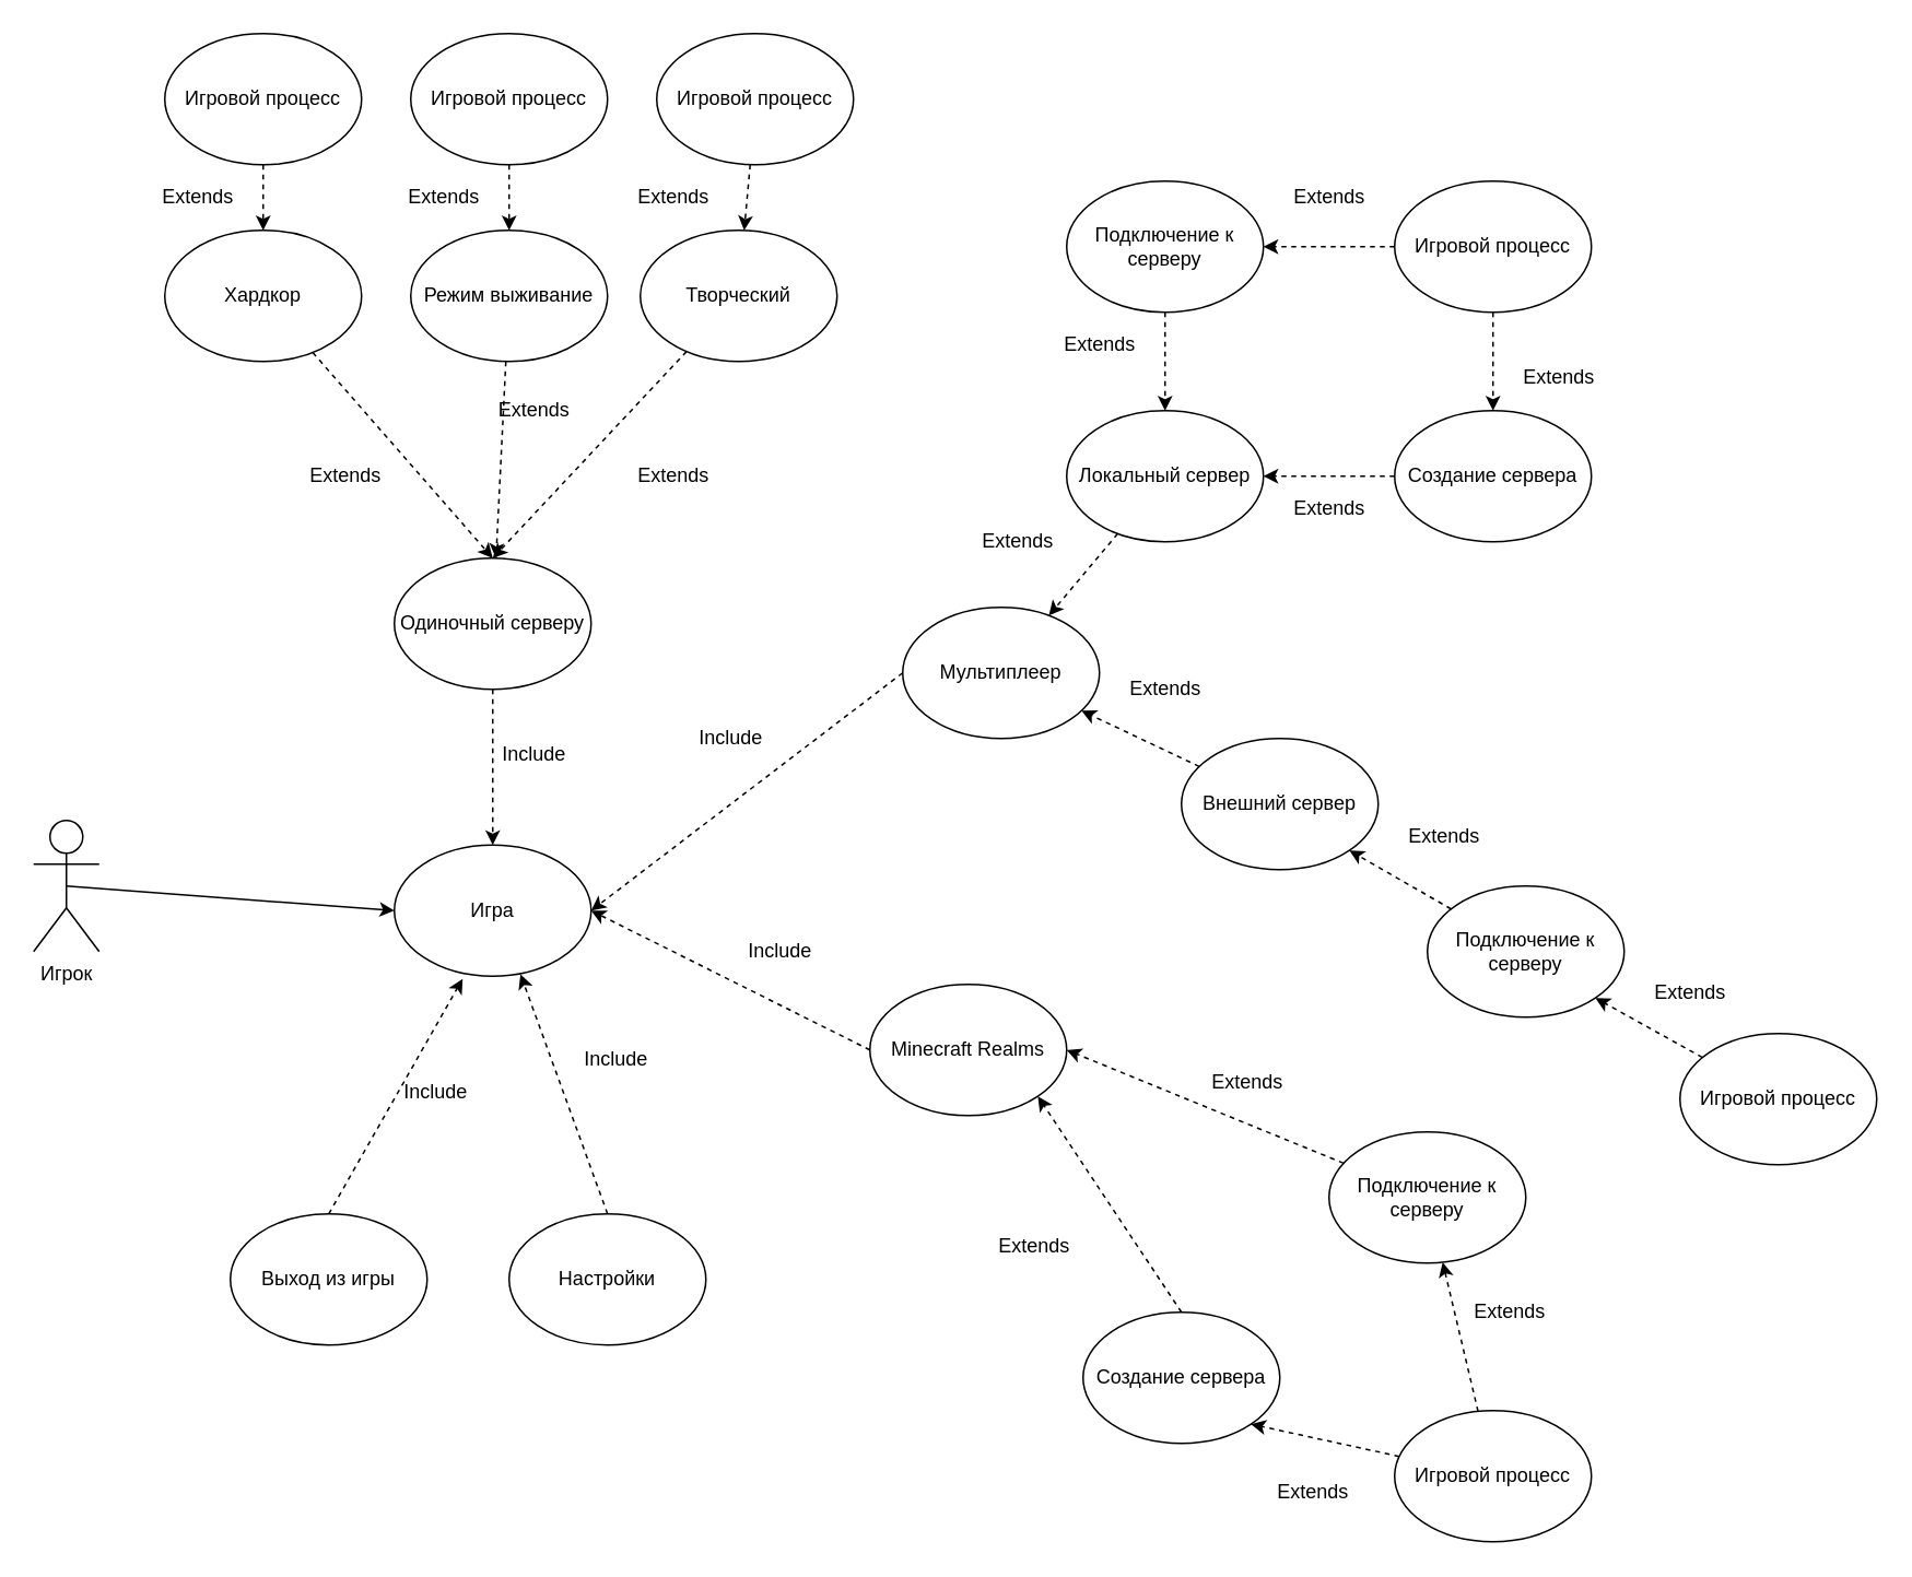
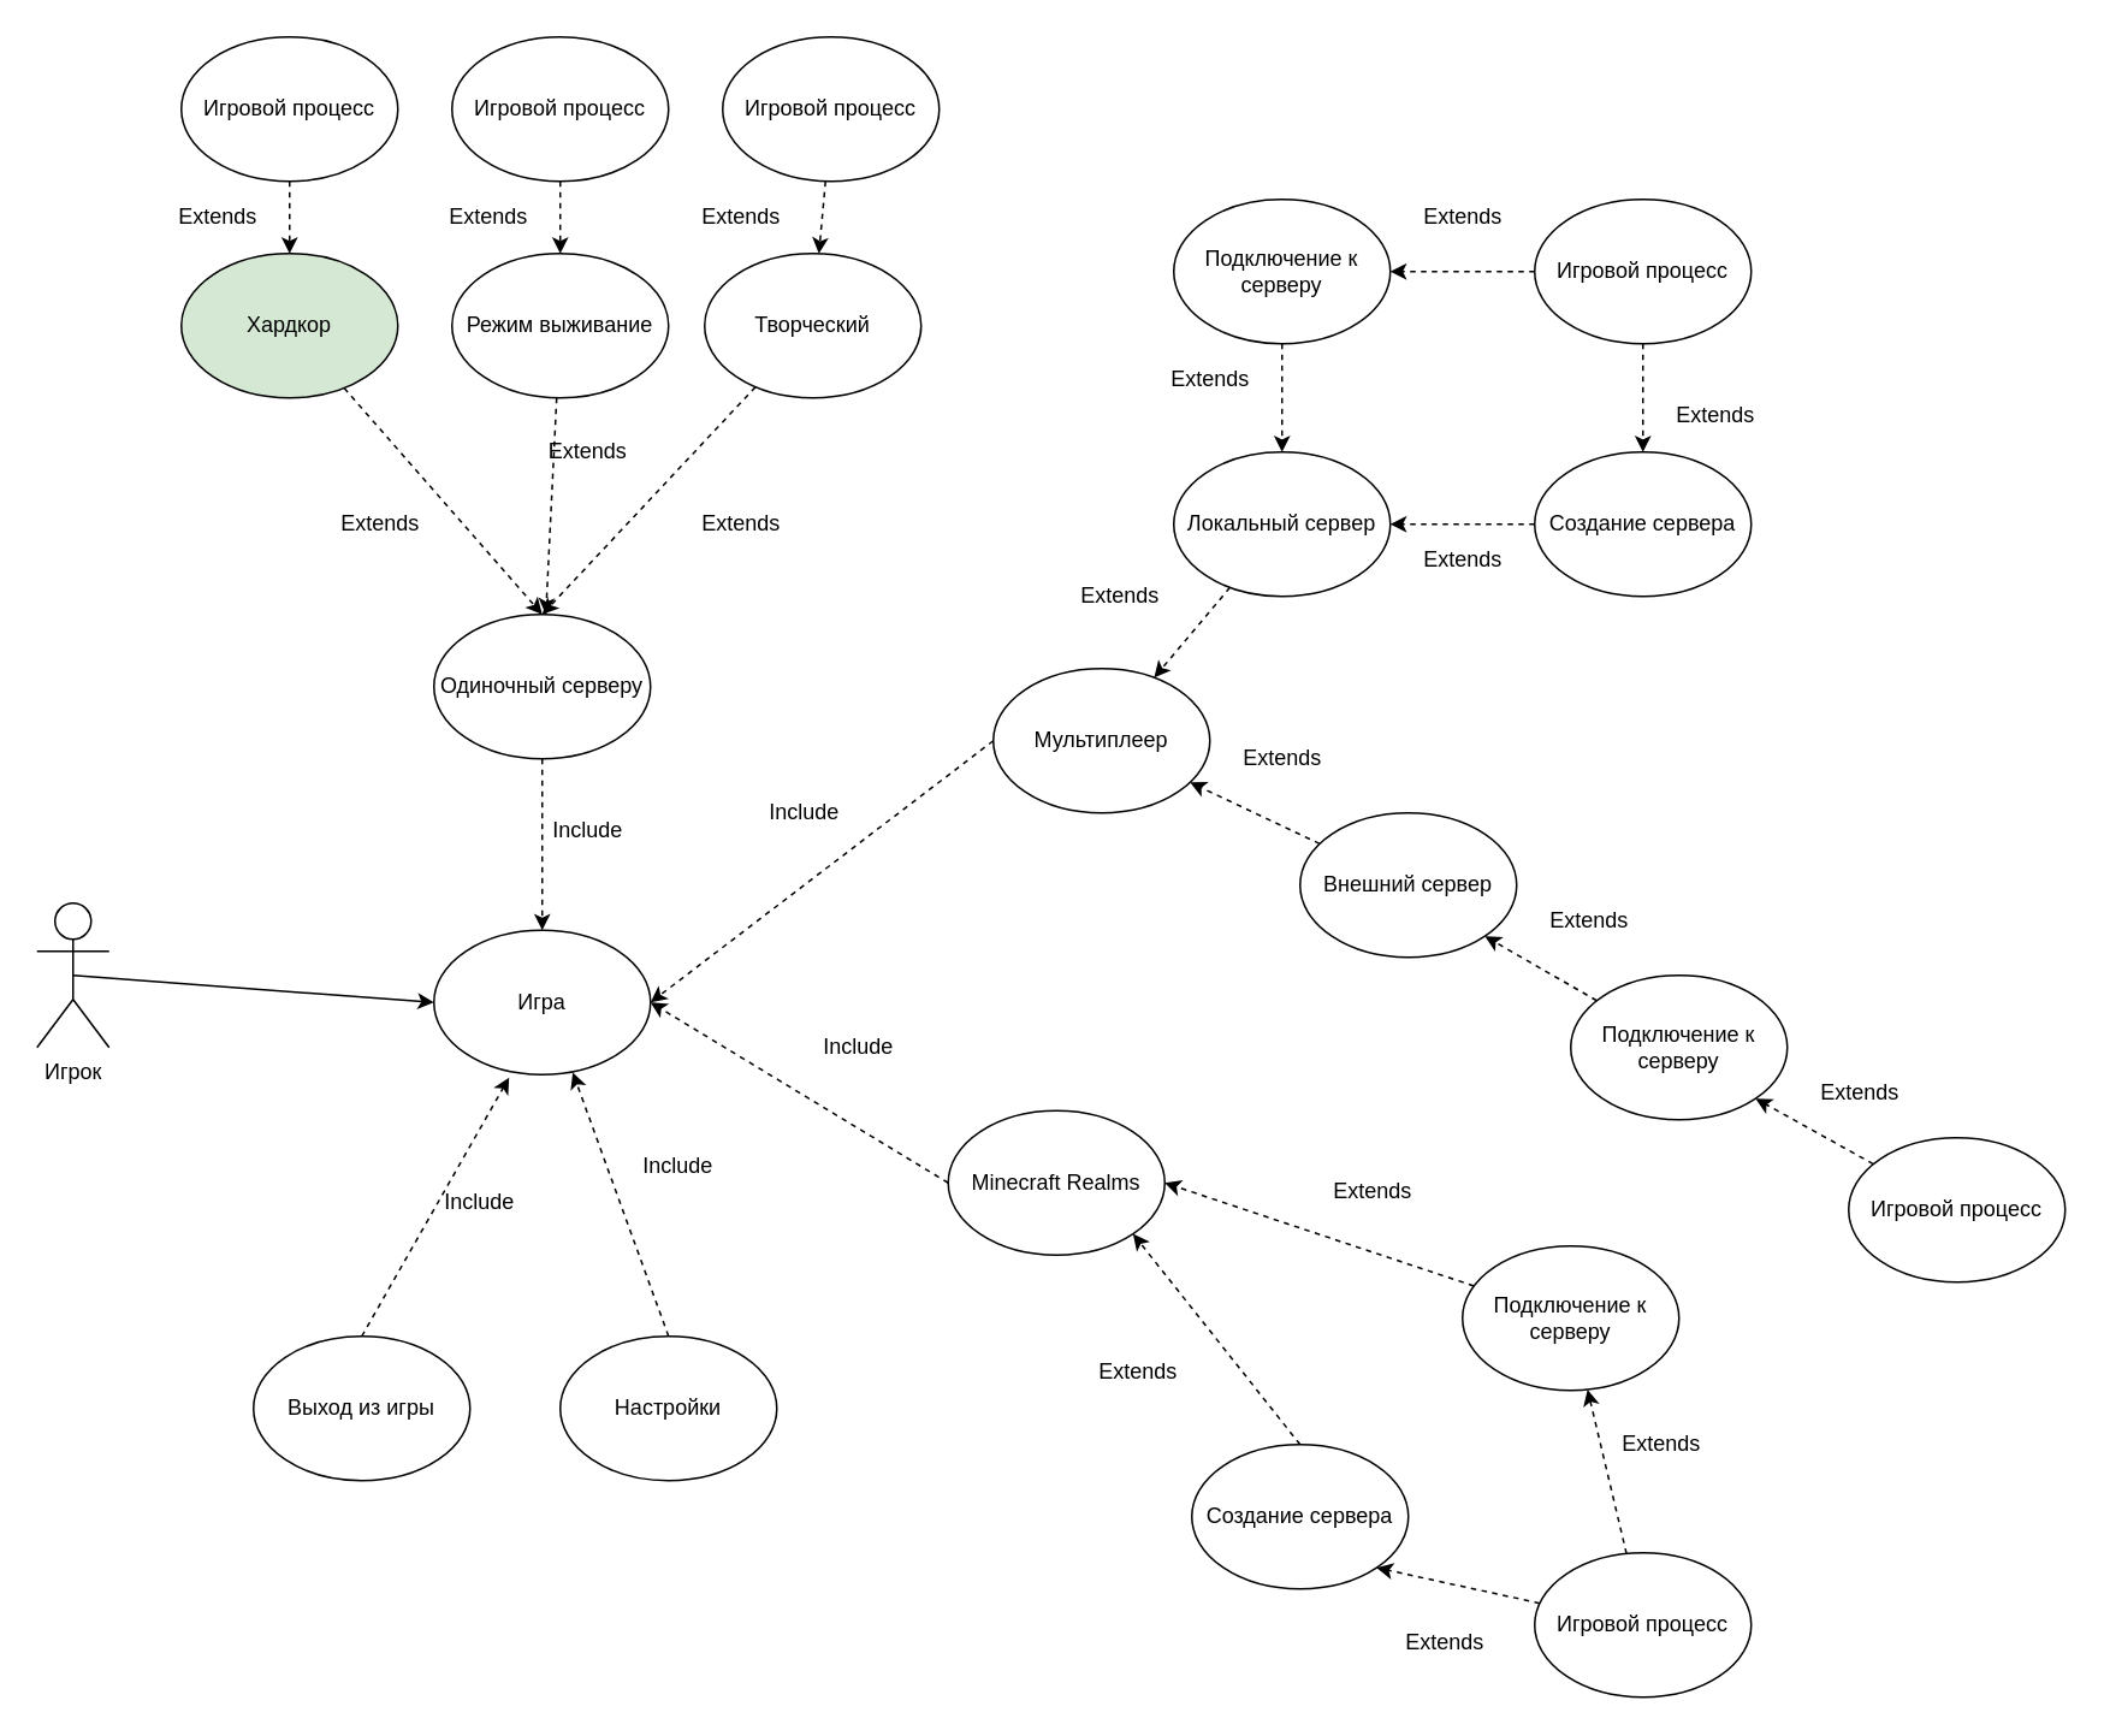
- <mxCell id="20" value="Хардкор" style="ellipse;whiteSpace=wrap;html=1;" vertex="1" parent="1"><mxGeometry x="100" y="140" width="120" height="80" as="geometry" /></mxCell>
+ <mxCell id="20" value="Хардкор" style="ellipse;whiteSpace=wrap;html=1;fillColor=#d5e8d4;" vertex="1" parent="1"><mxGeometry x="100" y="140" width="120" height="80" as="geometry" /></mxCell>
- <mxCell id="5" value="Minecraft Realms" style="ellipse;whiteSpace=wrap;html=1;" vertex="1" parent="1"><mxGeometry x="530" y="600" width="120" height="80" as="geometry" /></mxCell>
+ <mxCell id="5" value="Minecraft Realms" style="ellipse;whiteSpace=wrap;html=1;" vertex="1" parent="1"><mxGeometry x="525" y="615" width="120" height="80" as="geometry" /></mxCell>
